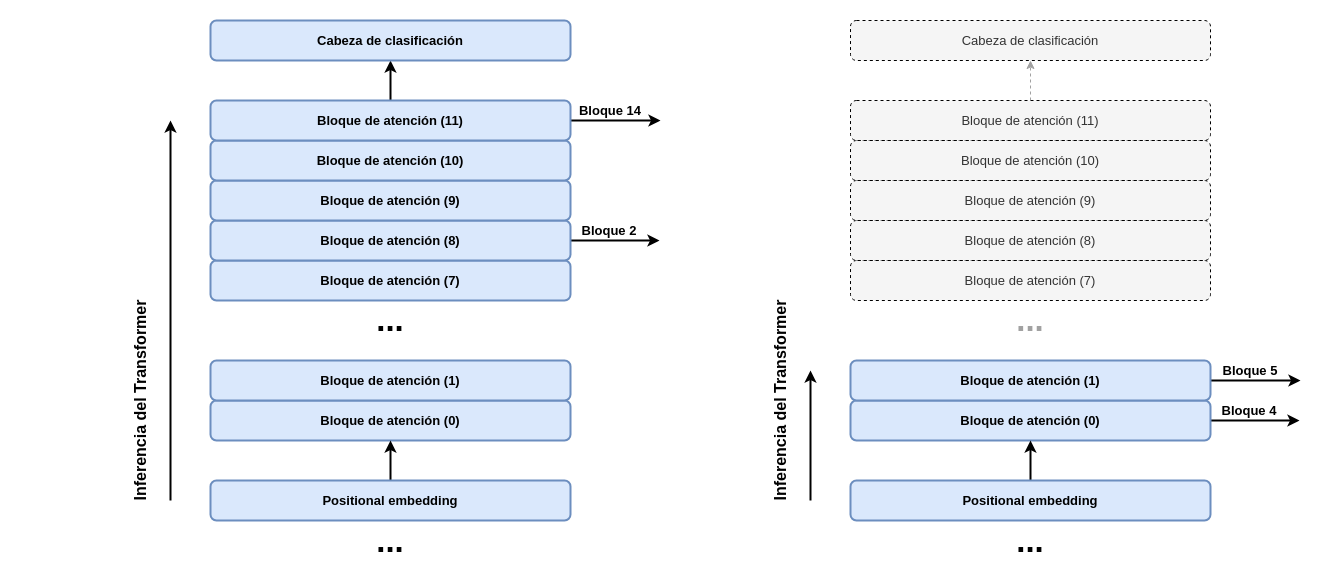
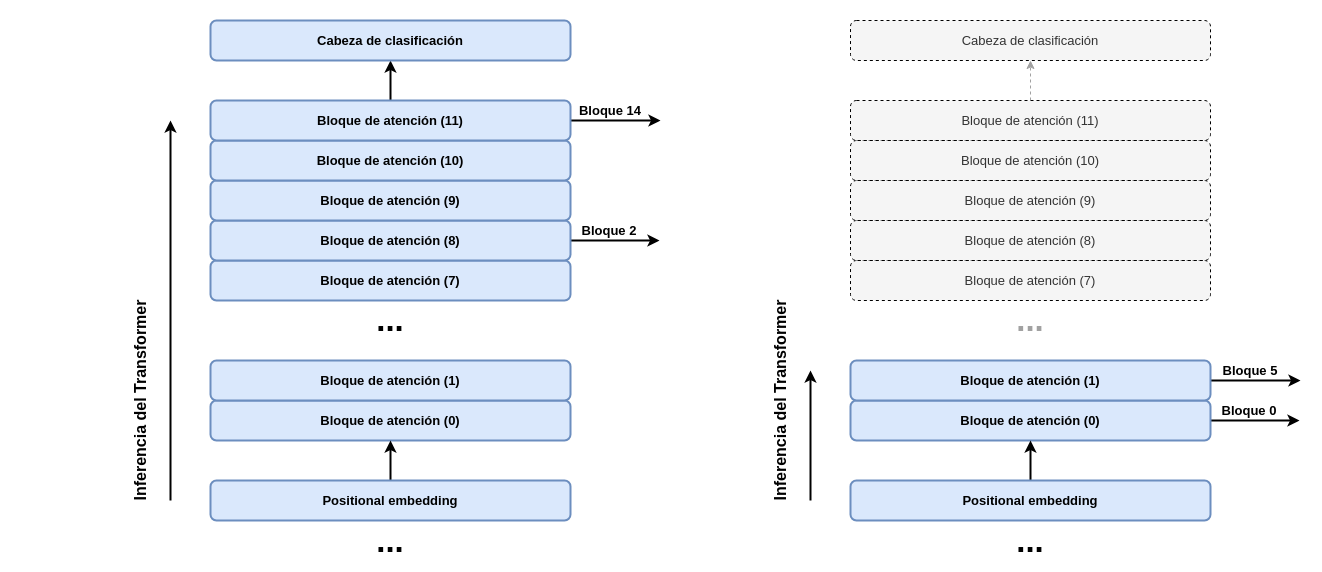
- <mxCell id="24" value="Bloque 4" style="text;html=1;strokeColor=none;fillColor=none;align=center;verticalAlign=middle;whiteSpace=wrap;rounded=0;fontStyle=1;strokeWidth=2;fontSize=13;shadow=0;comic=0;" vertex="1" parent="1"><mxGeometry x="1219" y="400" width="60" height="20" as="geometry" /></mxCell>
+ <mxCell id="24" value="Bloque 0" style="text;html=1;strokeColor=none;fillColor=none;align=center;verticalAlign=middle;whiteSpace=wrap;rounded=0;fontStyle=1;strokeWidth=2;fontSize=13;shadow=0;comic=0;" vertex="1" parent="1"><mxGeometry x="1219" y="400" width="60" height="20" as="geometry" /></mxCell>
